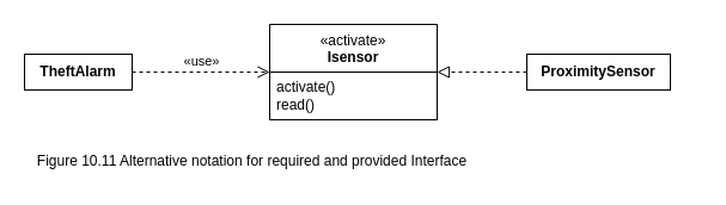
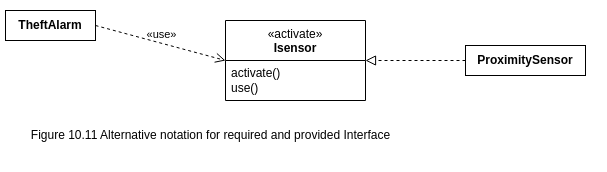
- <mxCell id="2" value="&lt;b&gt;TheftAlarm&lt;/b&gt;" style="fontStyle=0;html=1;whiteSpace=wrap;" vertex="1" parent="1"><mxGeometry x="20" y="45" width="90" height="30" as="geometry" /></mxCell>
+ <mxCell id="2" value="&lt;b&gt;TheftAlarm&lt;/b&gt;" style="fontStyle=0;html=1;whiteSpace=wrap;" vertex="1" parent="1"><mxGeometry x="5" y="10" width="90" height="30" as="geometry" /></mxCell>
- <mxCell id="5" value="&lt;b&gt;ProximitySensor&lt;/b&gt;" style="fontStyle=0;html=1;whiteSpace=wrap;" vertex="1" parent="1"><mxGeometry x="440" y="45" width="120" height="30" as="geometry" /></mxCell>
+ <mxCell id="5" value="&lt;b&gt;ProximitySensor&lt;/b&gt;" style="fontStyle=0;html=1;whiteSpace=wrap;" vertex="1" parent="1"><mxGeometry x="465" y="45" width="120" height="30" as="geometry" /></mxCell>
- <mxCell id="4" value="activate()&lt;br&gt;read()" style="text;html=1;strokeColor=none;fillColor=none;align=left;verticalAlign=middle;spacingLeft=4;spacingRight=4;overflow=hidden;rotatable=0;points=[[0,0.5],[1,0.5]];portConstraint=eastwest;whiteSpace=wrap;" vertex="1" parent="3"><mxGeometry y="40" width="140" height="40" as="geometry" /></mxCell>
+ <mxCell id="4" value="activate()&lt;br&gt;use()" style="text;html=1;strokeColor=none;fillColor=none;align=left;verticalAlign=middle;spacingLeft=4;spacingRight=4;overflow=hidden;rotatable=0;points=[[0,0.5],[1,0.5]];portConstraint=eastwest;whiteSpace=wrap;" vertex="1" parent="3"><mxGeometry y="40" width="140" height="40" as="geometry" /></mxCell>
